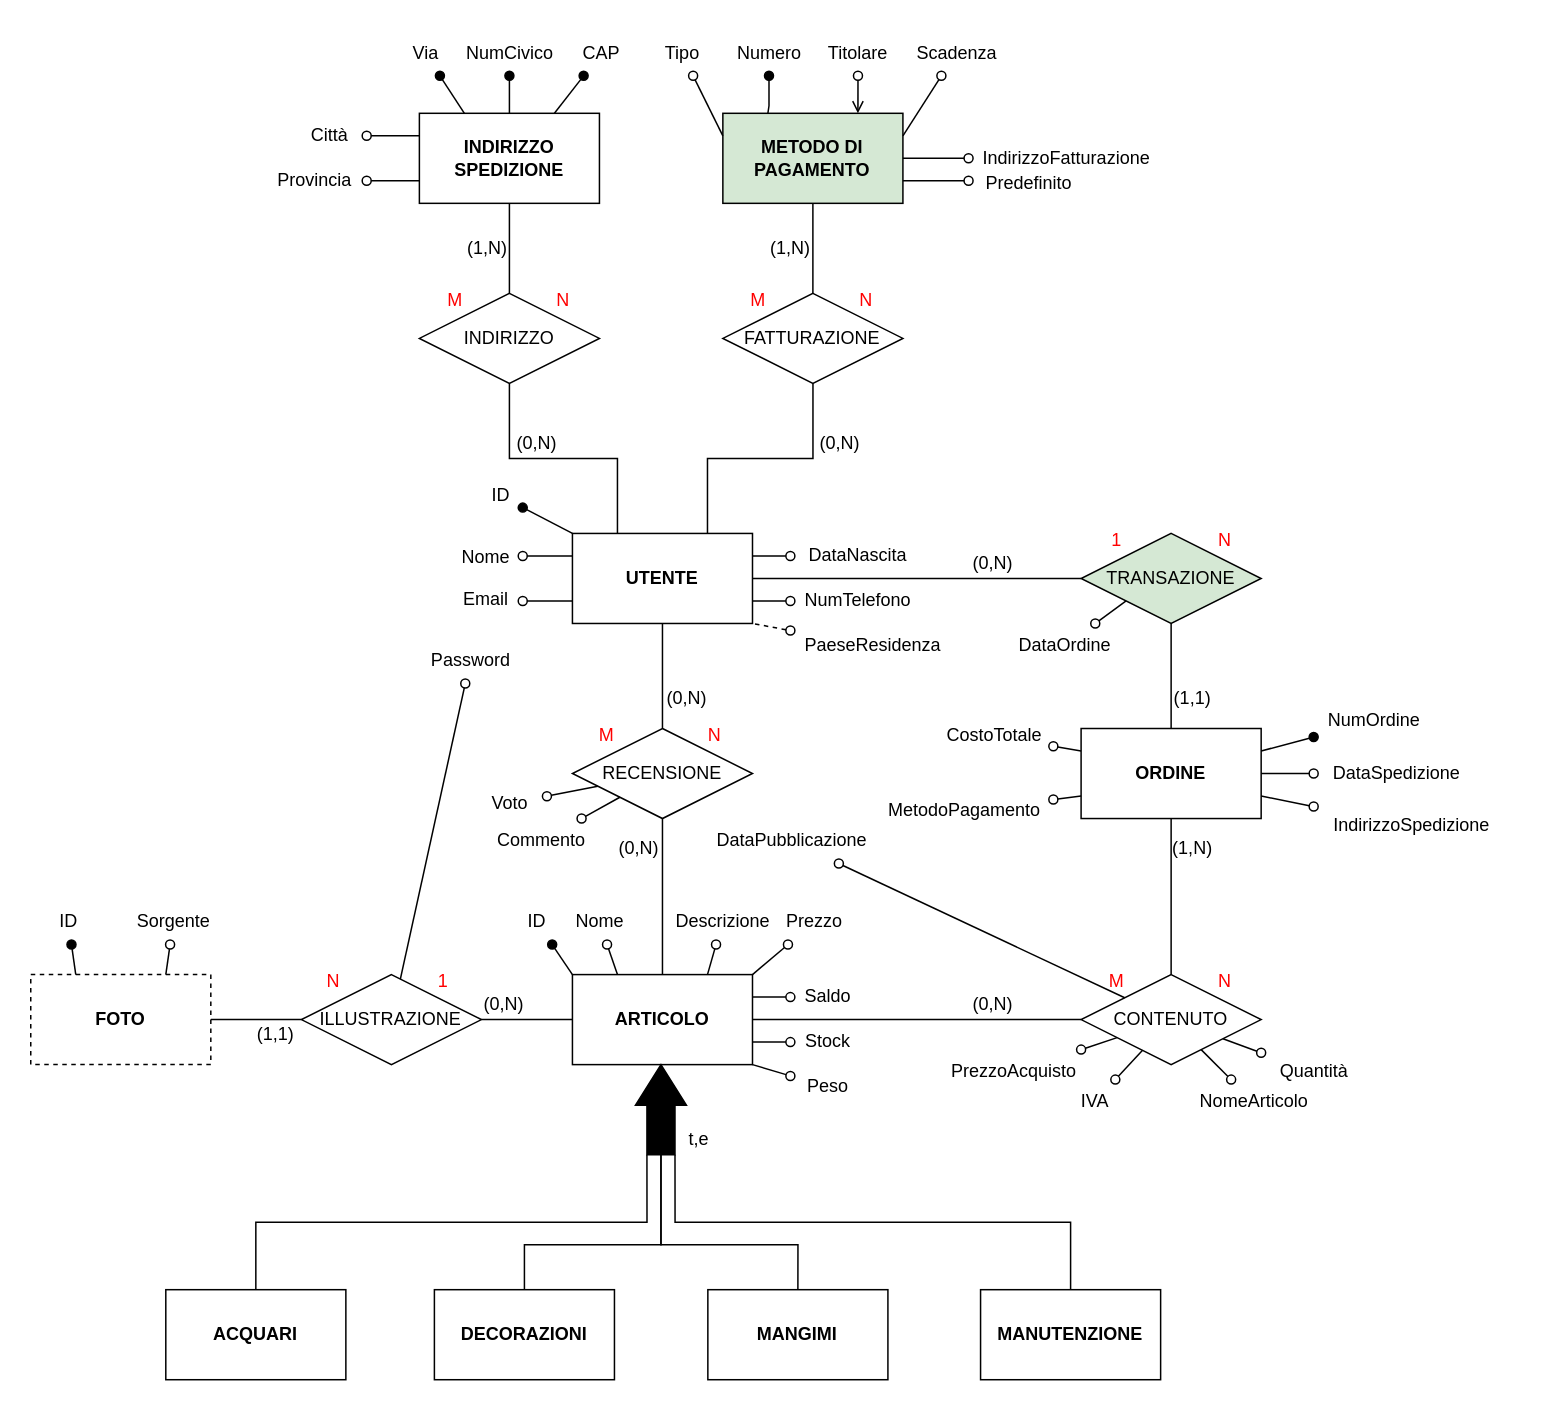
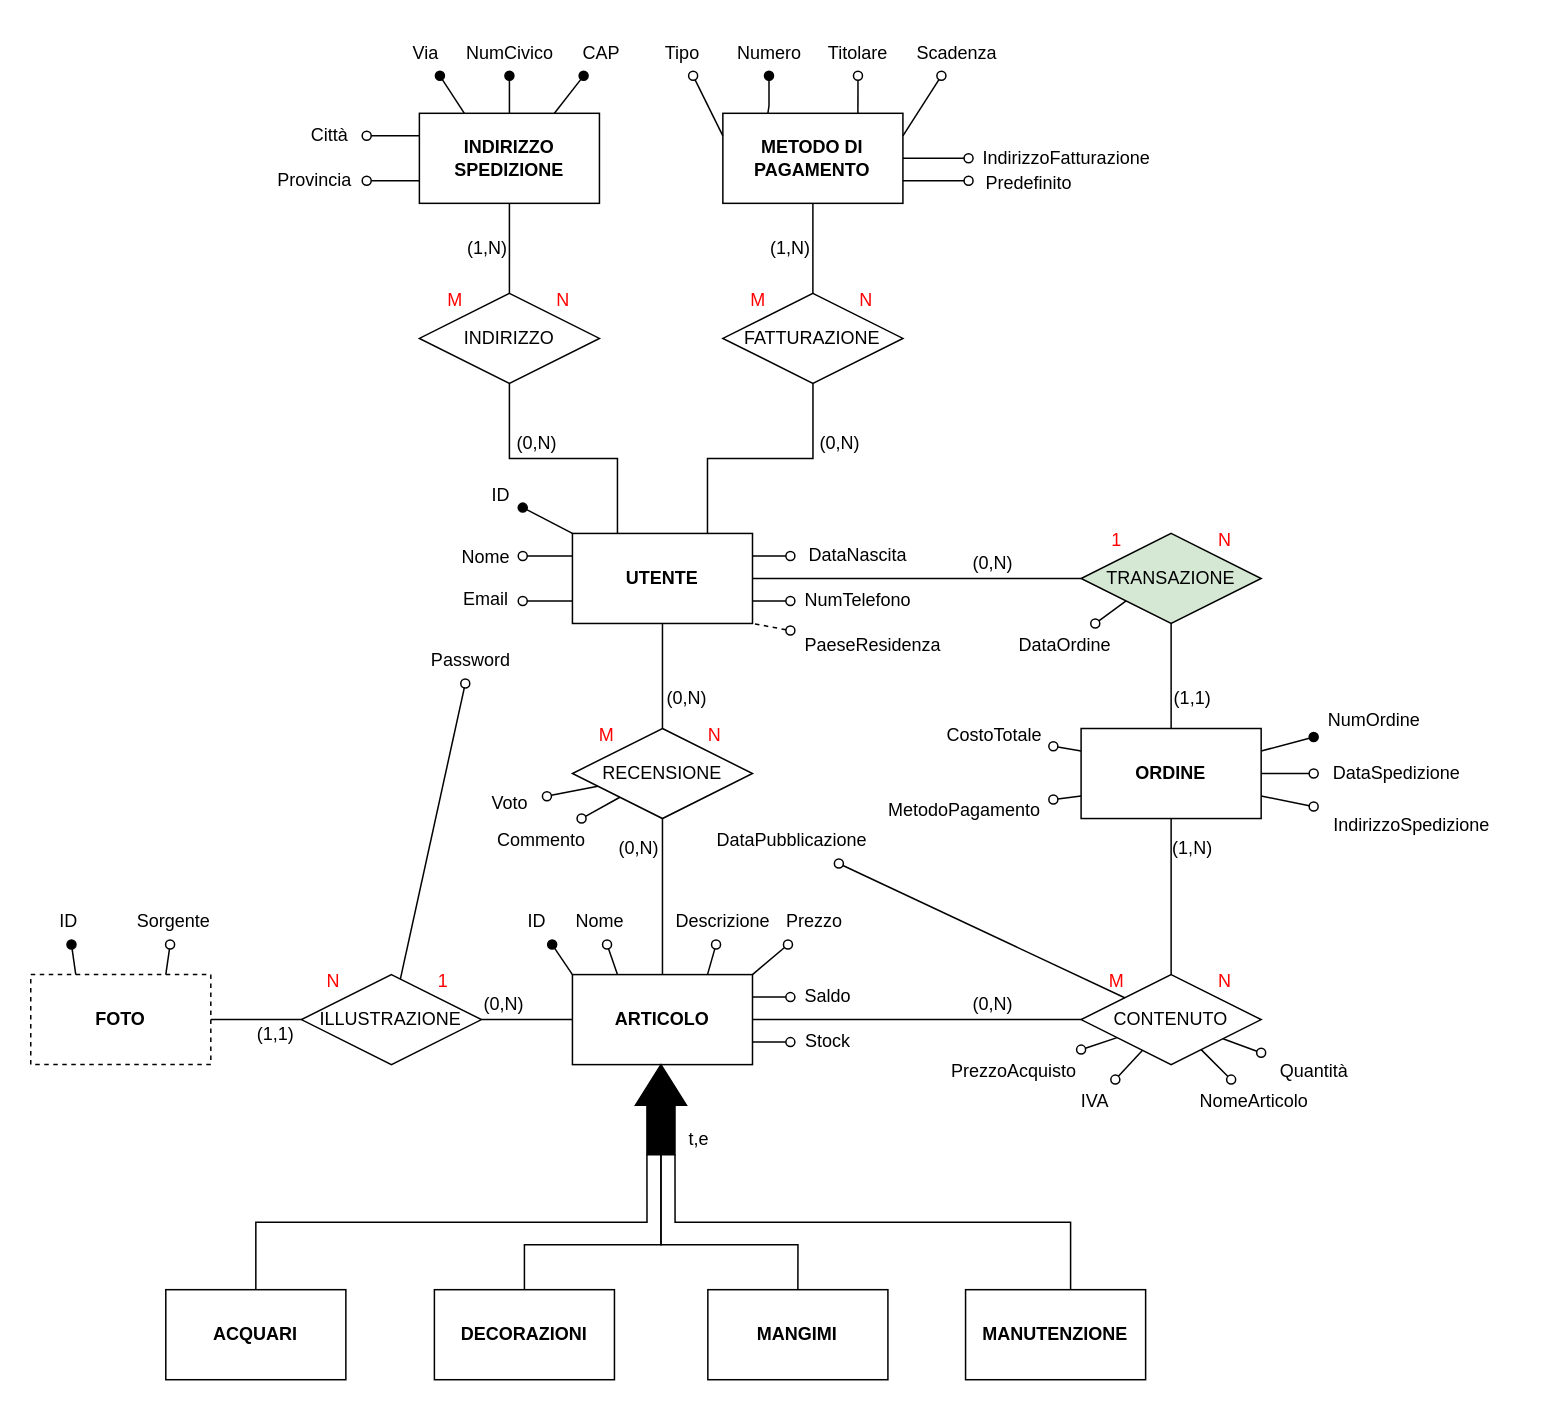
- <mxCell id="74" style="edgeStyle=orthogonalEdgeStyle;rounded=0;orthogonalLoop=1;jettySize=auto;html=1;entryX=0.75;entryY=0;entryDx=0;entryDy=0;fontSize=12;fontColor=#000000;startArrow=oval;startFill=0;endArrow=open;endFill=0;" parent="1" source="75" target="35" edge="1"><mxGeometry relative="1" as="geometry" /></mxCell>
+ <mxCell id="74" style="edgeStyle=orthogonalEdgeStyle;rounded=0;orthogonalLoop=1;jettySize=auto;html=1;entryX=0.75;entryY=0;entryDx=0;entryDy=0;fontSize=12;fontColor=#000000;startArrow=oval;startFill=0;endArrow=none;endFill=0;" parent="1" source="75" target="35" edge="1"><mxGeometry relative="1" as="geometry" /></mxCell>
- <mxCell id="35" value="&lt;b&gt;METODO DI PAGAMENTO&lt;/b&gt;" style="rounded=0;whiteSpace=wrap;html=1;fillColor=#d5e8d4;" parent="1" vertex="1"><mxGeometry x="481.25" y="75" width="120" height="60" as="geometry" /></mxCell>
+ <mxCell id="35" value="&lt;b&gt;METODO DI PAGAMENTO&lt;/b&gt;" style="rounded=0;whiteSpace=wrap;html=1;" parent="1" vertex="1"><mxGeometry x="481.25" y="75" width="120" height="60" as="geometry" /></mxCell>
- <mxCell id="130" style="edgeStyle=none;rounded=0;orthogonalLoop=1;jettySize=auto;html=1;entryX=1;entryY=1;entryDx=0;entryDy=0;fontSize=12;fontColor=#000000;startArrow=oval;startFill=0;endArrow=none;endFill=0;" parent="1" source="131" target="7" edge="1"><mxGeometry relative="1" as="geometry" /></mxCell>
- <mxCell id="131" value="Peso" style="text;html=1;align=center;verticalAlign=middle;resizable=0;points=[];autosize=1;strokeColor=none;fillColor=none;fontSize=12;fontColor=#000000;spacing=3;" parent="1" vertex="1"><mxGeometry x="526.25" y="709" width="50" height="30" as="geometry" /></mxCell>
- <mxCell id="58" value="&lt;b&gt;MANUTENZIONE&lt;/b&gt;" style="rounded=0;whiteSpace=wrap;html=1;" parent="1" vertex="1"><mxGeometry x="653" y="859" width="120" height="60" as="geometry" /></mxCell>
+ <mxCell id="58" value="&lt;b&gt;MANUTENZIONE&lt;/b&gt;" style="rounded=0;whiteSpace=wrap;html=1;" parent="1" vertex="1"><mxGeometry x="643" y="859" width="120" height="60" as="geometry" /></mxCell>
